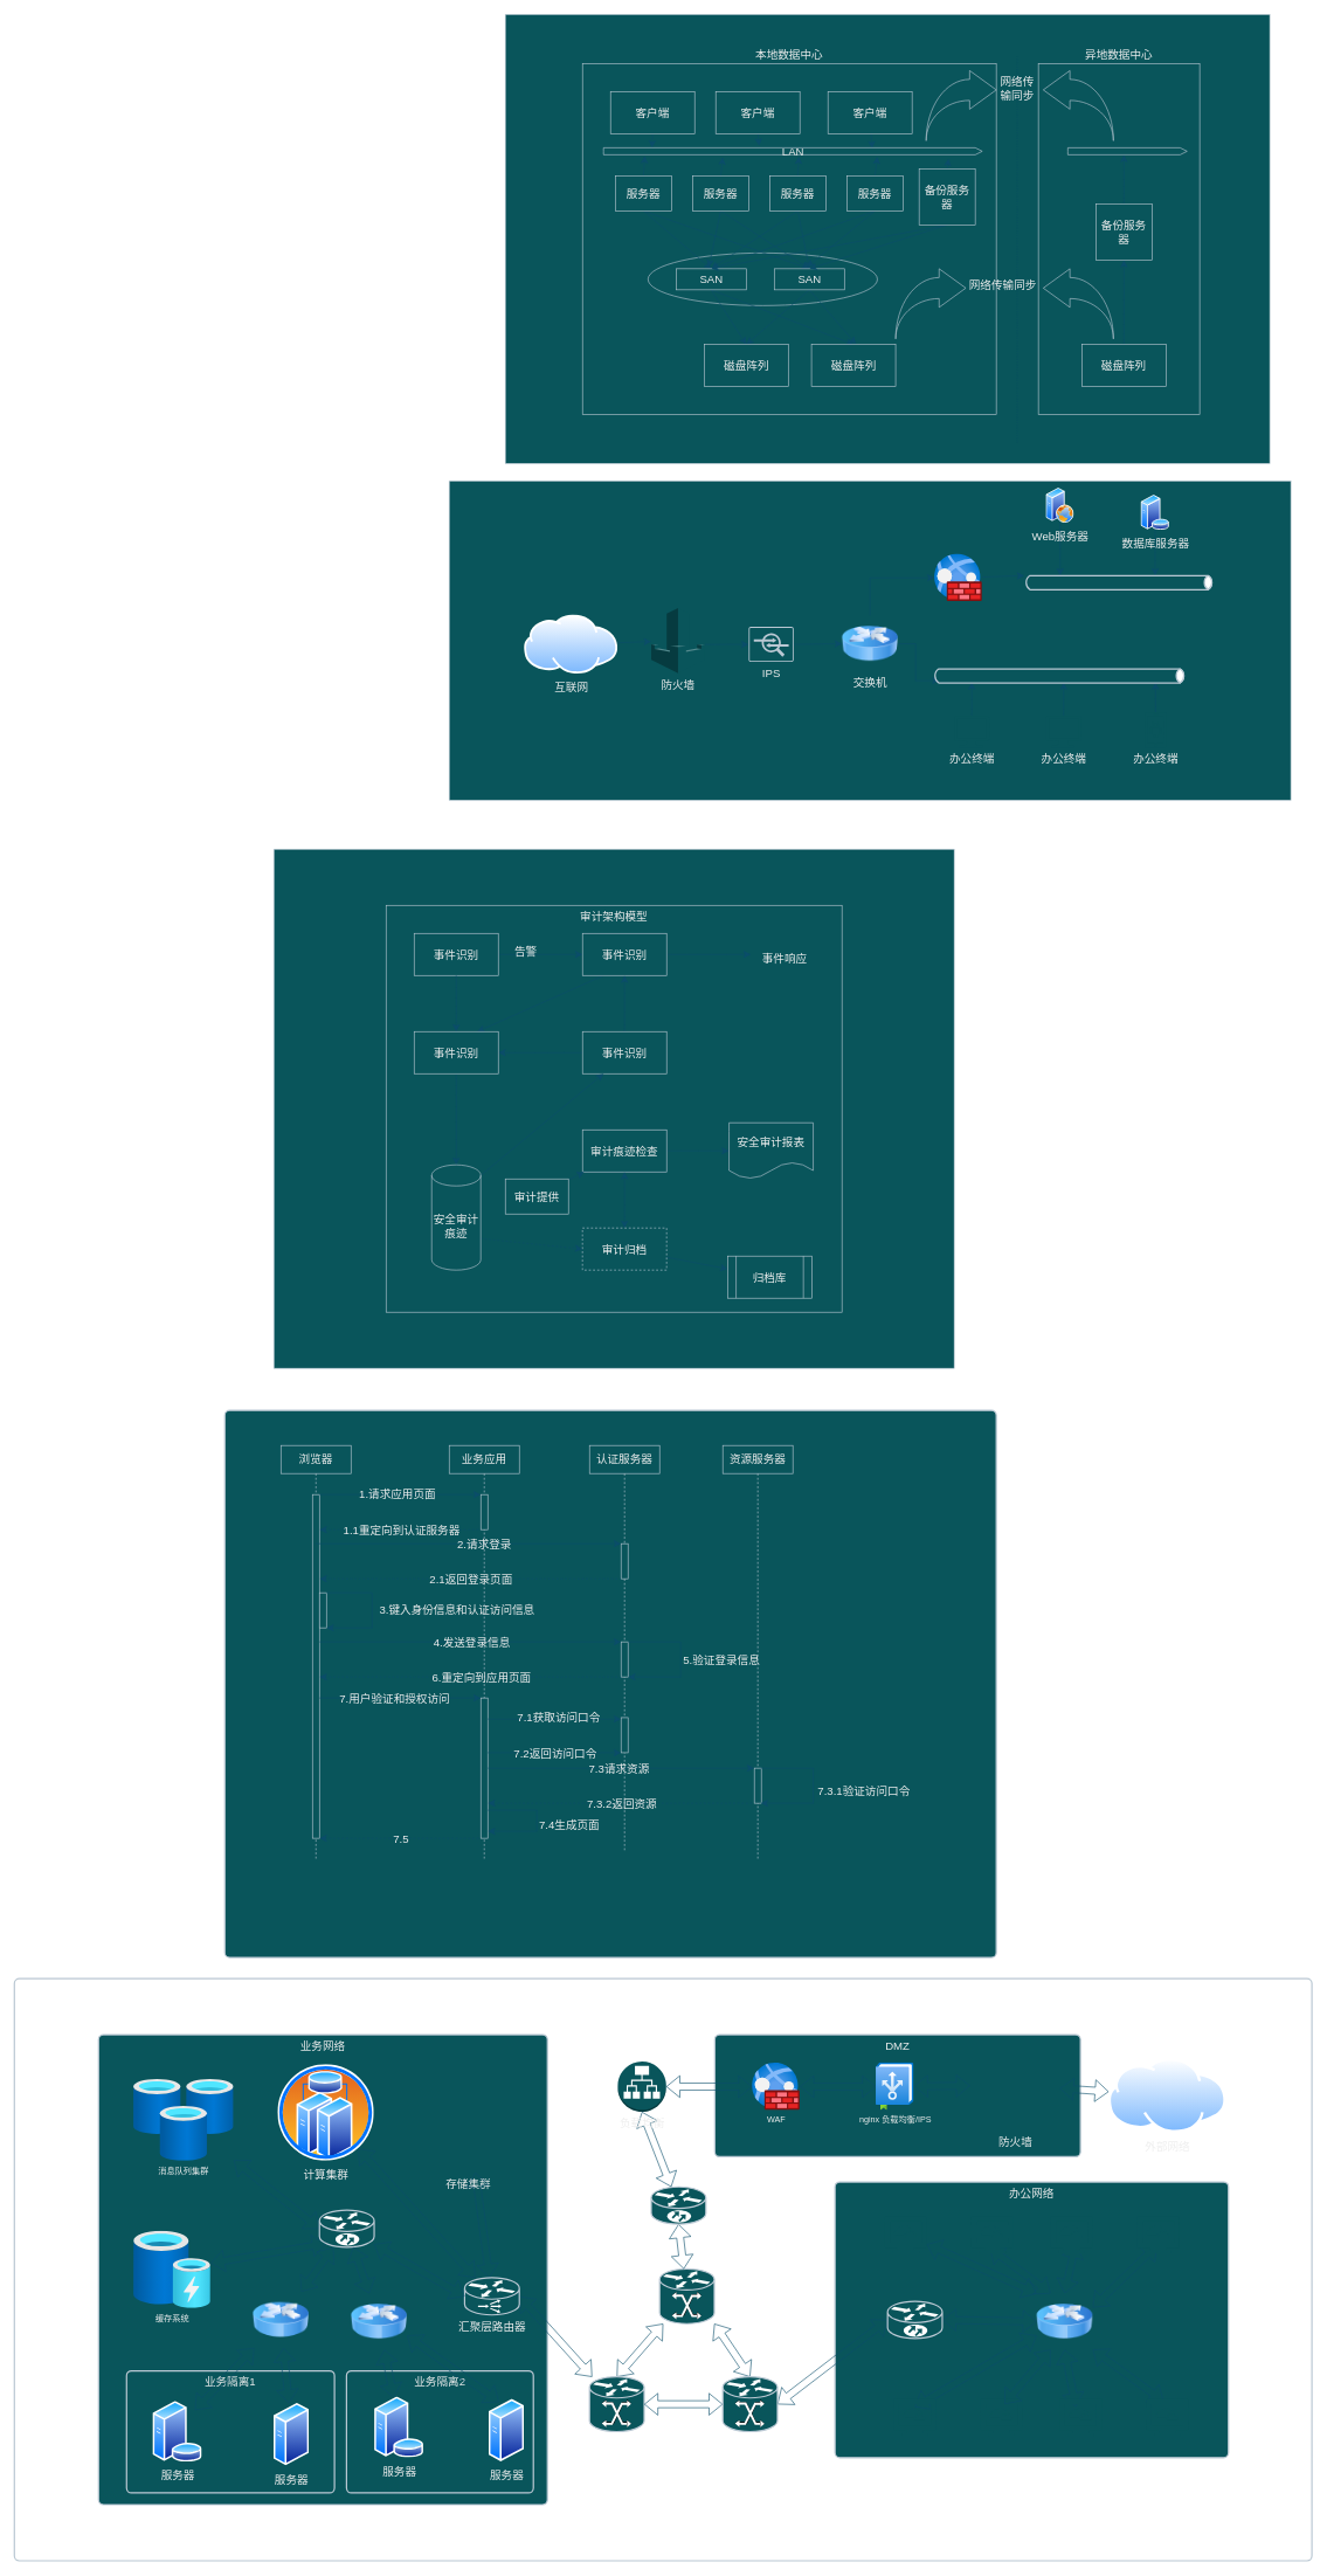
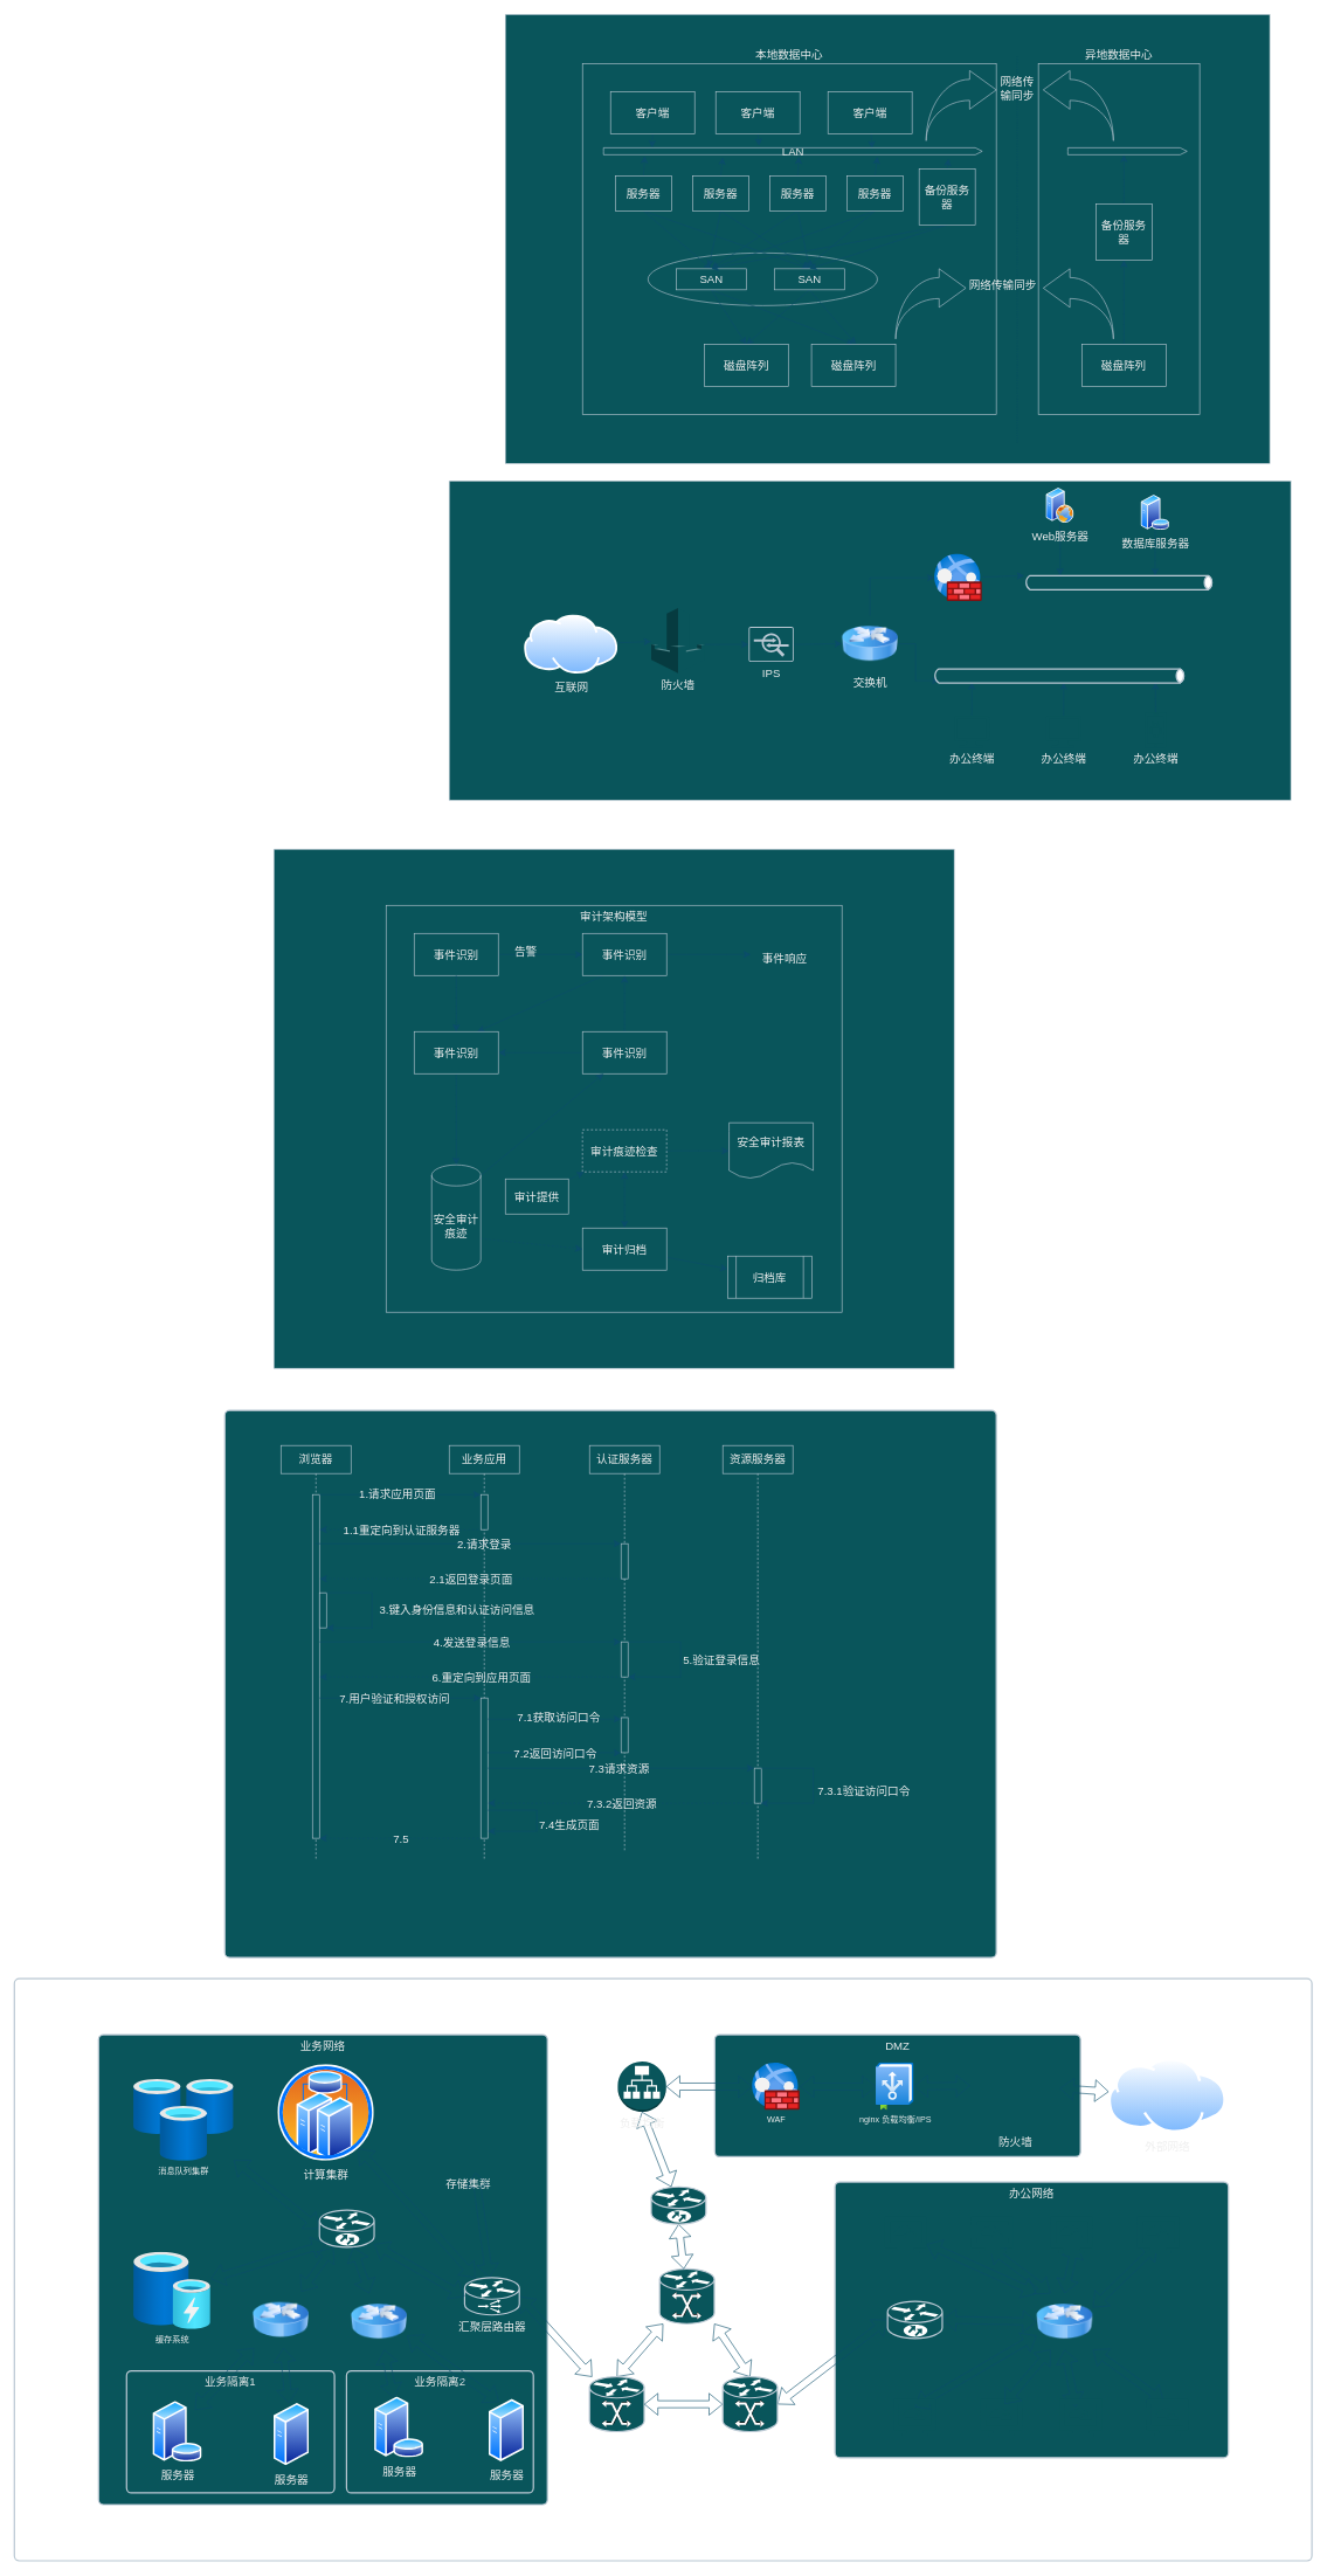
- <mxCell id="101" value="审计痕迹检查" style="rounded=0;whiteSpace=wrap;html=1;fontSize=16;labelBackgroundColor=none;fillColor=#09555B;strokeColor=#BAC8D3;fontColor=#EEEEEE;" parent="1" vertex="1"><mxGeometry x="830" y="1610" width="120" height="60" as="geometry" /></mxCell>
+ <mxCell id="101" value="审计痕迹检查" style="rounded=0;whiteSpace=wrap;html=1;fontSize=16;labelBackgroundColor=none;fillColor=#09555B;strokeColor=#BAC8D3;fontColor=#EEEEEE;dashed=1;" parent="1" vertex="1"><mxGeometry x="830" y="1610" width="120" height="60" as="geometry" /></mxCell>
- <mxCell id="104" value="审计归档" style="rounded=0;whiteSpace=wrap;html=1;fontSize=16;labelBackgroundColor=none;fillColor=#09555B;strokeColor=#BAC8D3;fontColor=#EEEEEE;dashed=1;" parent="1" vertex="1"><mxGeometry x="830" y="1750" width="120" height="60" as="geometry" /></mxCell>
+ <mxCell id="104" value="审计归档" style="rounded=0;whiteSpace=wrap;html=1;fontSize=16;labelBackgroundColor=none;fillColor=#09555B;strokeColor=#BAC8D3;fontColor=#EEEEEE;" parent="1" vertex="1"><mxGeometry x="830" y="1750" width="120" height="60" as="geometry" /></mxCell>
- <mxCell id="171" value="缓存系统" style="image;aspect=fixed;html=1;points=[];align=center;fontSize=12;image=img/lib/azure2/general/Cache.svg;labelBackgroundColor=none;fillColor=#09555B;strokeColor=#BAC8D3;fontColor=#EEEEEE;" parent="1" vertex="1"><mxGeometry x="190" y="3180" width="110" height="110" as="geometry" /></mxCell>
+ <mxCell id="171" value="缓存系统" style="image;aspect=fixed;html=1;points=[];align=center;fontSize=12;image=img/lib/azure2/general/Cache.svg;labelBackgroundColor=none;fillColor=#09555B;strokeColor=#BAC8D3;fontColor=#EEEEEE;" parent="1" vertex="1"><mxGeometry x="190" y="3210" width="110" height="110" as="geometry" /></mxCell>
